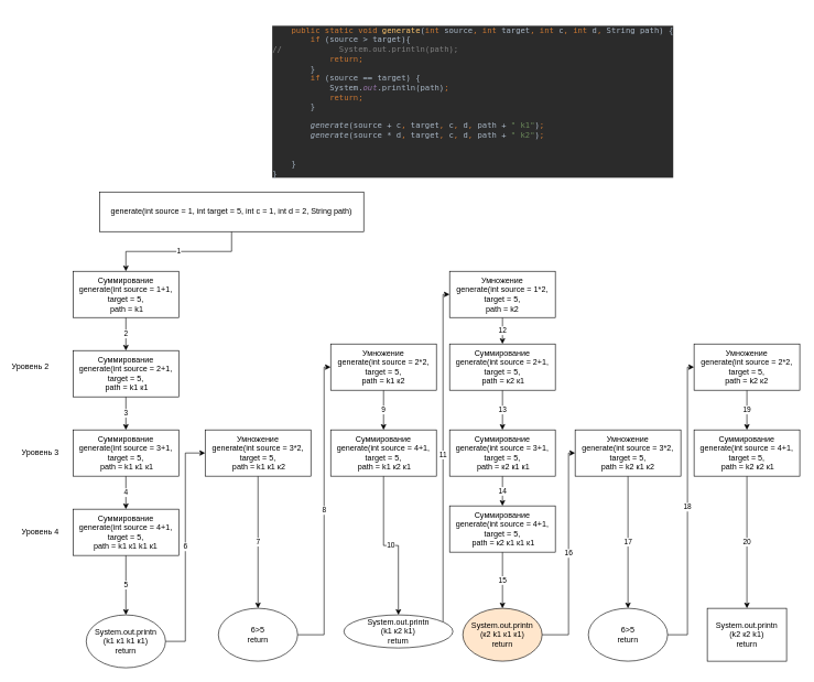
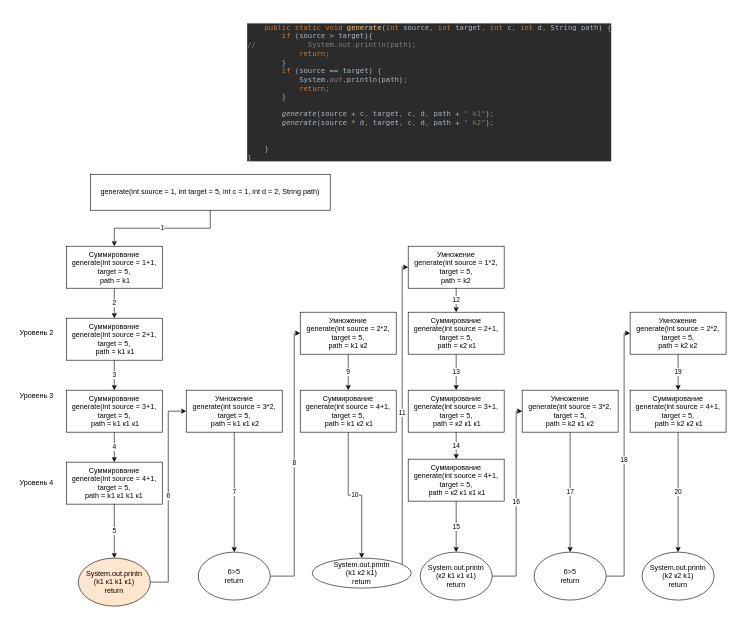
- <mxCell id="9" value="Уровень 2" style="text;html=1;align=center;verticalAlign=middle;resizable=0;points=[];autosize=1;strokeColor=none;fillColor=none;" vertex="1" parent="1"><mxGeometry x="5" y="540" width="80" height="30" as="geometry" /></mxCell>
+ <mxCell id="9" value="Уровень 2" style="text;html=1;align=center;verticalAlign=middle;resizable=0;points=[];autosize=1;strokeColor=none;fillColor=none;" vertex="1" parent="1"><mxGeometry x="20" y="540" width="80" height="30" as="geometry" /></mxCell>
- <mxCell id="12" value="Уровень 3" style="text;html=1;align=center;verticalAlign=middle;resizable=0;points=[];autosize=1;strokeColor=none;fillColor=none;" vertex="1" parent="1"><mxGeometry x="20" y="670" width="80" height="30" as="geometry" /></mxCell>
+ <mxCell id="12" value="Уровень 3" style="text;html=1;align=center;verticalAlign=middle;resizable=0;points=[];autosize=1;strokeColor=none;fillColor=none;" vertex="1" parent="1"><mxGeometry x="20" y="645" width="80" height="30" as="geometry" /></mxCell>
- <mxCell id="35" value="System.out.printn&lt;br&gt;(к2 k1 к1 к1)&lt;br&gt;return" style="ellipse;whiteSpace=wrap;html=1;fillColor=#ffe6cc;" vertex="1" parent="1"><mxGeometry x="700" y="920" width="120" height="80" as="geometry" /></mxCell>
+ <mxCell id="35" value="System.out.printn&lt;br&gt;(к2 k1 к1 к1)&lt;br&gt;return" style="ellipse;whiteSpace=wrap;html=1;" vertex="1" parent="1"><mxGeometry x="700" y="920" width="120" height="80" as="geometry" /></mxCell>
- <mxCell id="46" value="System.out.printn&lt;br&gt;(k2 к2 k1)&lt;br&gt;return" style="whiteSpace=wrap;html=1;rounded=0;" vertex="1" parent="1"><mxGeometry x="1070" y="920" width="120" height="80" as="geometry" /></mxCell>
+ <mxCell id="46" value="System.out.printn&lt;br&gt;(k2 к2 k1)&lt;br&gt;return" style="ellipse;whiteSpace=wrap;html=1;" vertex="1" parent="1"><mxGeometry x="1070" y="920" width="120" height="80" as="geometry" /></mxCell>
- <mxCell id="19" value="System.out.printn&lt;br&gt;(k1 к1 k1 к1)&lt;br&gt;return" style="ellipse;whiteSpace=wrap;html=1;" vertex="1" parent="1"><mxGeometry x="130" y="930" width="120" height="80" as="geometry" /></mxCell>
+ <mxCell id="19" value="System.out.printn&lt;br&gt;(k1 к1 k1 к1)&lt;br&gt;return" style="ellipse;whiteSpace=wrap;html=1;fillColor=#ffe6cc;" vertex="1" parent="1"><mxGeometry x="130" y="930" width="120" height="80" as="geometry" /></mxCell>
